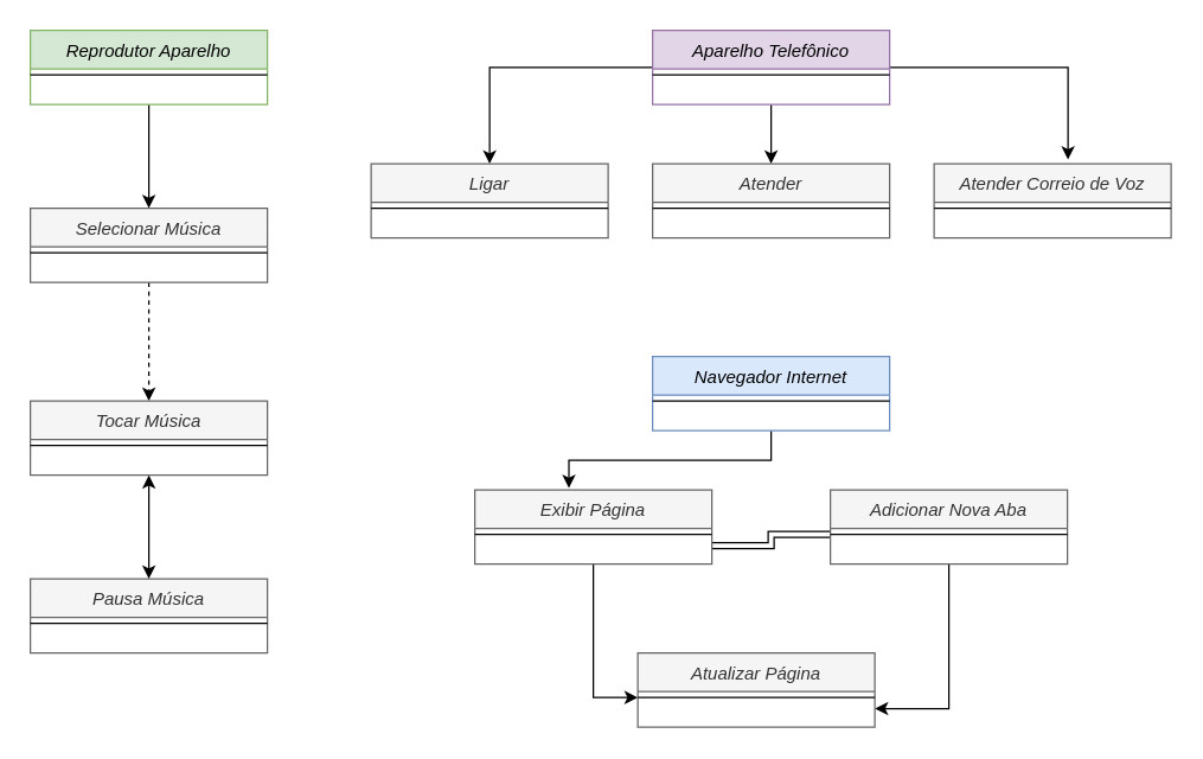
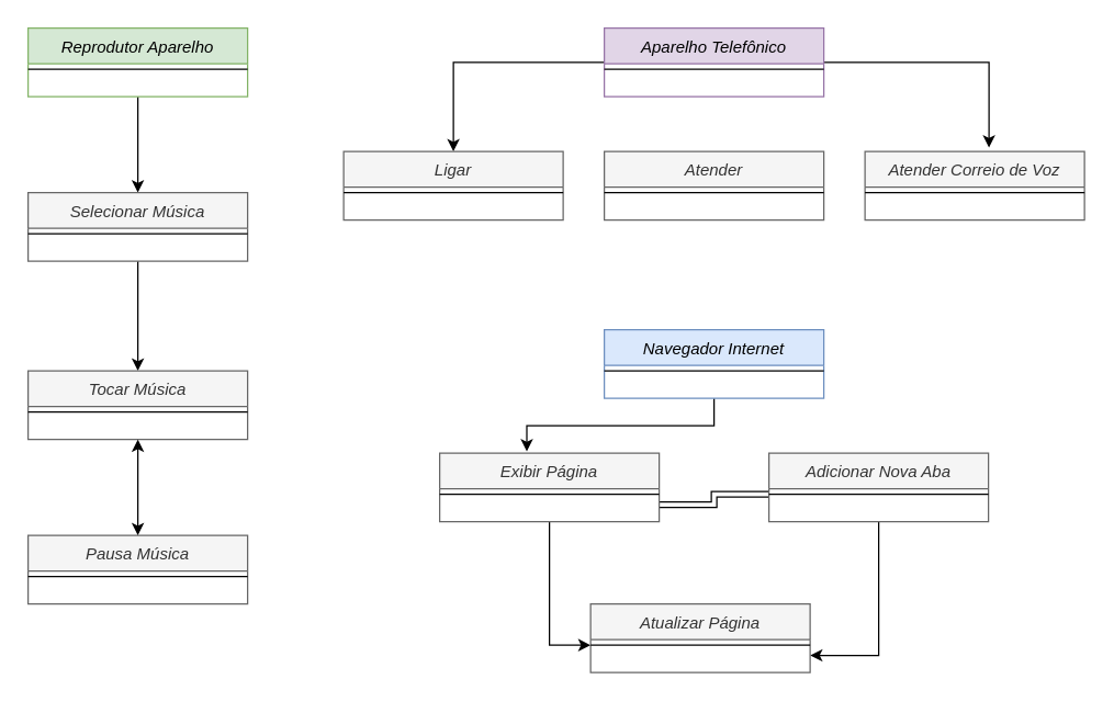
- <mxCell id="14" value="" style="edgeStyle=orthogonalEdgeStyle;rounded=0;orthogonalLoop=1;jettySize=auto;html=1;entryX=0.5;entryY=0;entryDx=0;entryDy=0;" edge="1" parent="1" source="15" target="19"><mxGeometry relative="1" as="geometry"><mxPoint x="520" y="103" as="targetPoint" /><Array as="points" /></mxGeometry></mxCell>
- <mxCell id="5" value="" style="edgeStyle=orthogonalEdgeStyle;rounded=0;orthogonalLoop=1;jettySize=auto;html=1;entryX=0.5;entryY=0;entryDx=0;entryDy=0;dashed=1;" edge="1" parent="1" source="6" target="8"><mxGeometry relative="1" as="geometry"><mxPoint x="100" y="260" as="targetPoint" /><Array as="points" /></mxGeometry></mxCell>
+ <mxCell id="5" value="" style="edgeStyle=orthogonalEdgeStyle;rounded=0;orthogonalLoop=1;jettySize=auto;html=1;entryX=0.5;entryY=0;entryDx=0;entryDy=0;" edge="1" parent="1" source="6" target="8"><mxGeometry relative="1" as="geometry"><mxPoint x="100" y="260" as="targetPoint" /><Array as="points" /></mxGeometry></mxCell>
